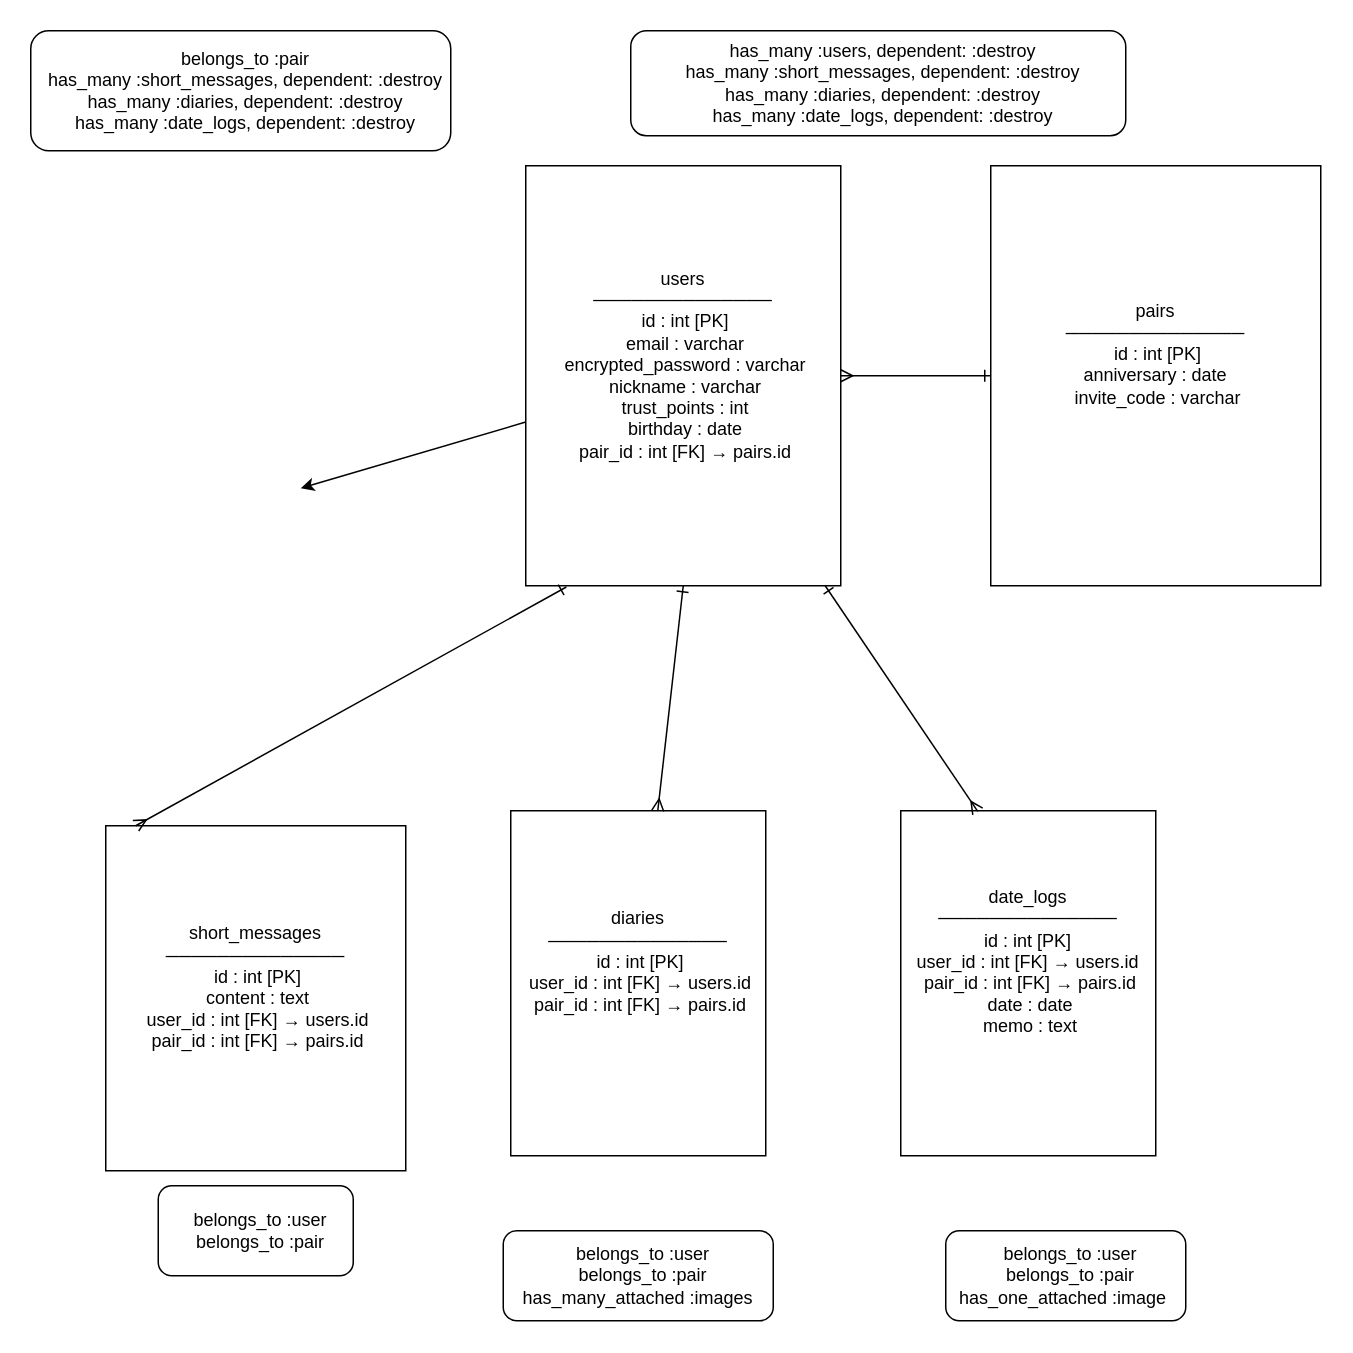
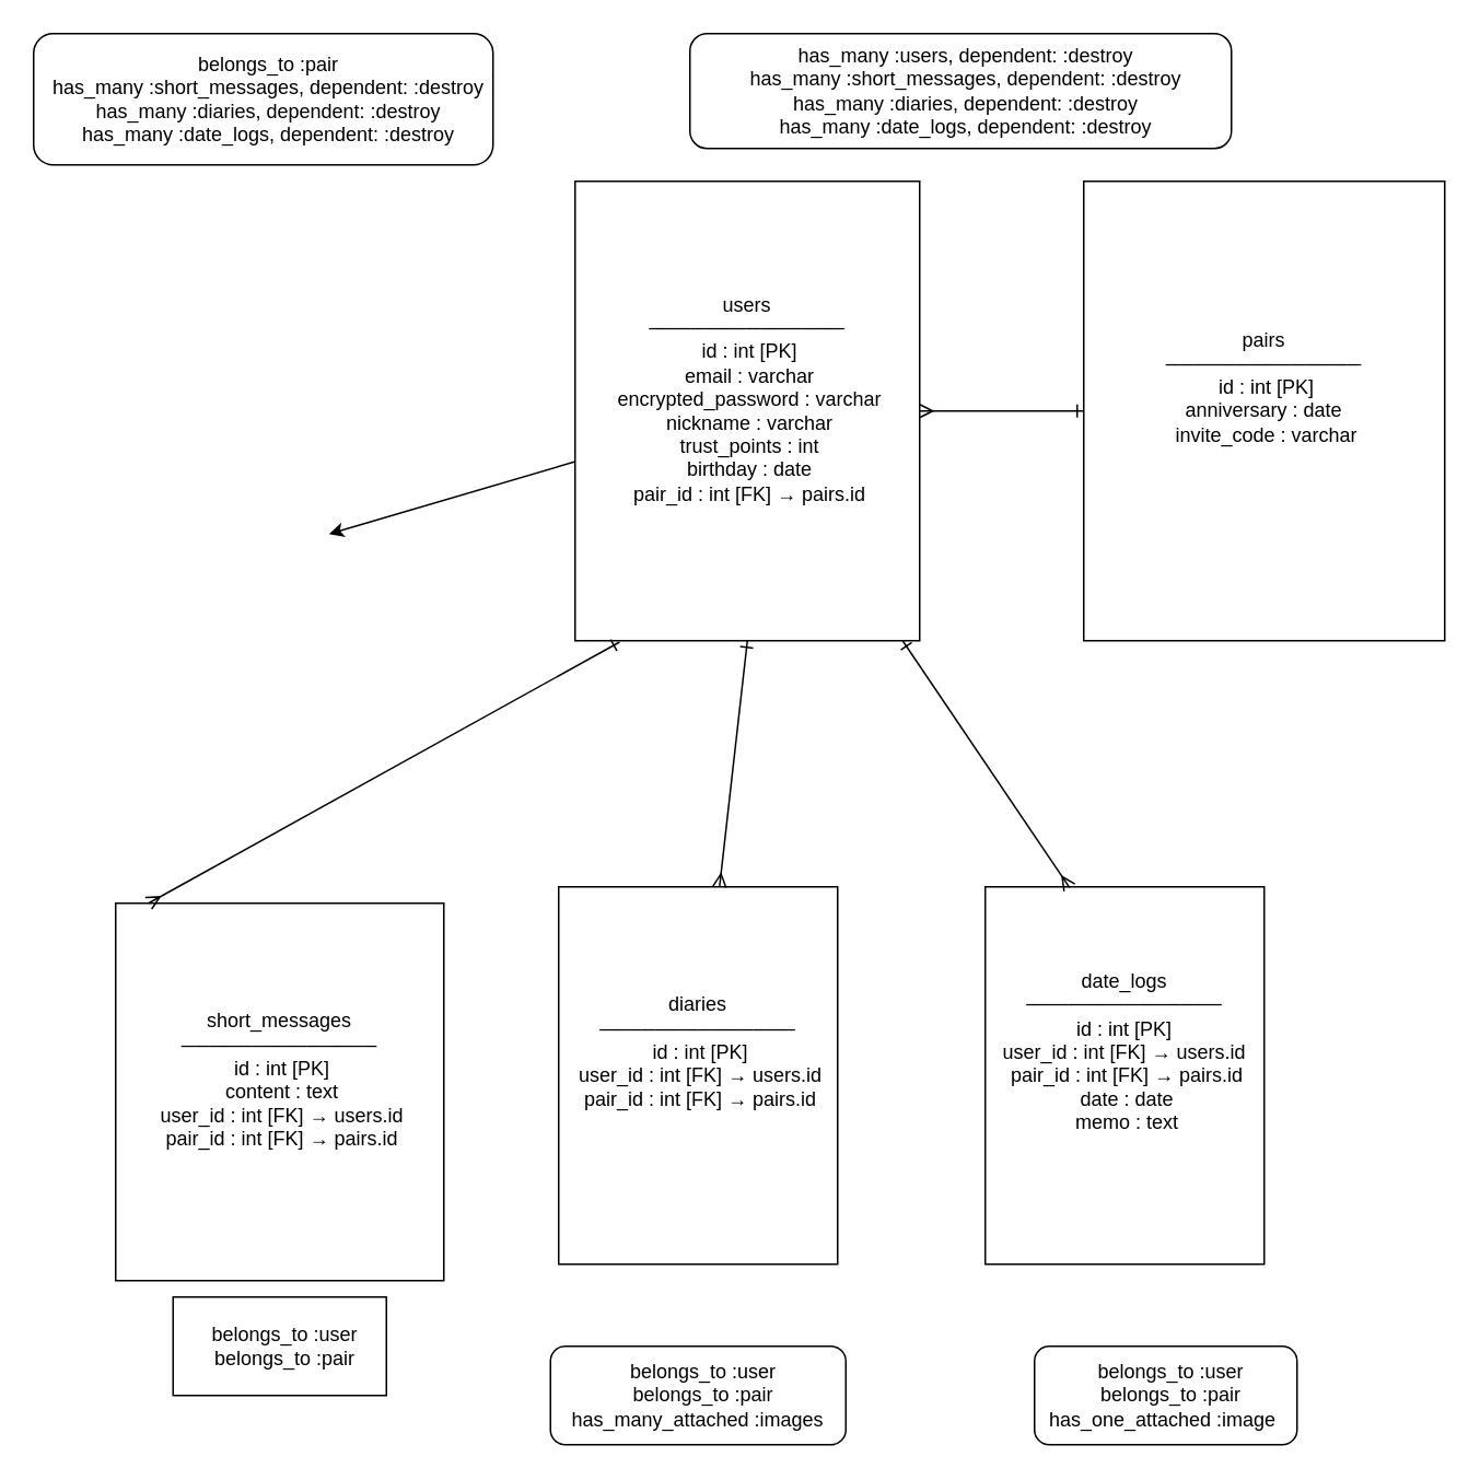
- <mxCell id="11" value="&lt;div&gt;&lt;span style=&quot;background-color: transparent;&quot;&gt;&amp;nbsp; belongs_to :user&lt;/span&gt;&lt;/div&gt;&lt;div&gt;&lt;font color=&quot;#000000&quot;&gt;&amp;nbsp; belongs_to :pair&lt;/font&gt;&lt;/div&gt;" style="rounded=1;whiteSpace=wrap;html=1;" vertex="1" parent="1"><mxGeometry x="105" y="790" width="130" height="60" as="geometry" /></mxCell>
+ <mxCell id="11" value="&lt;div&gt;&lt;span style=&quot;background-color: transparent;&quot;&gt;&amp;nbsp; belongs_to :user&lt;/span&gt;&lt;/div&gt;&lt;div&gt;&lt;font color=&quot;#000000&quot;&gt;&amp;nbsp; belongs_to :pair&lt;/font&gt;&lt;/div&gt;" style="whiteSpace=wrap;html=1;rounded=0;" vertex="1" parent="1"><mxGeometry x="105" y="790" width="130" height="60" as="geometry" /></mxCell>
